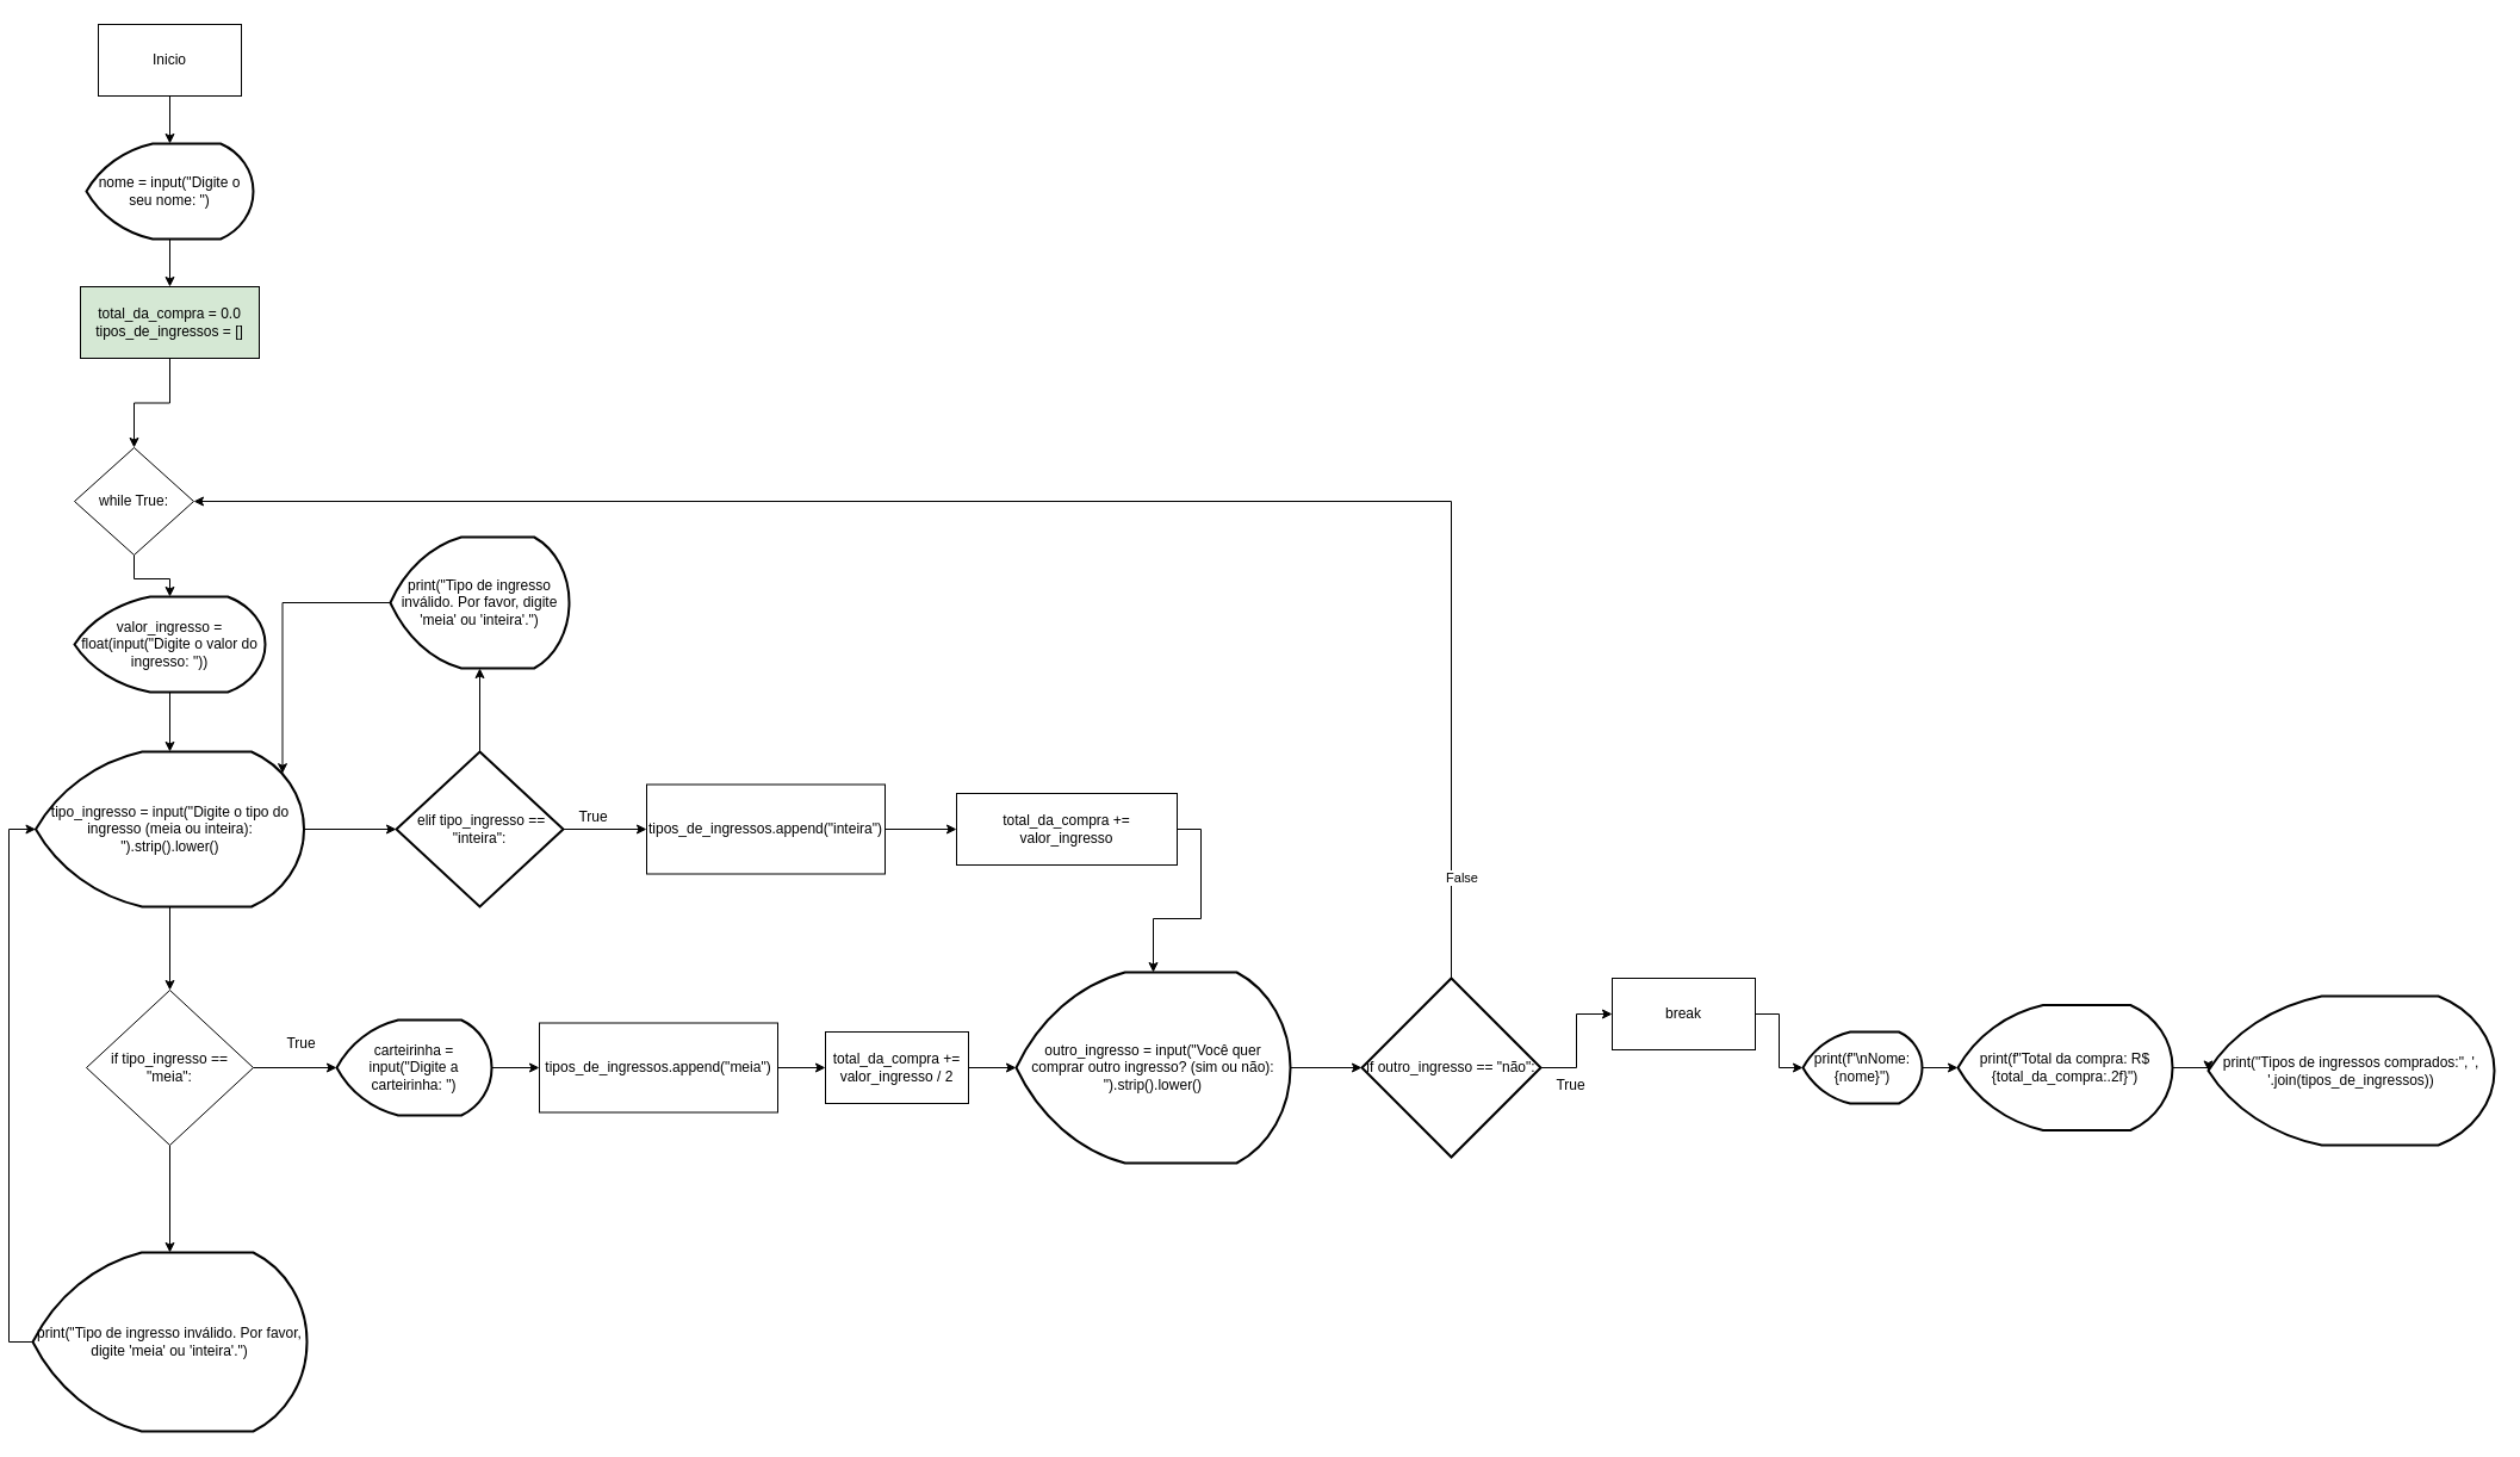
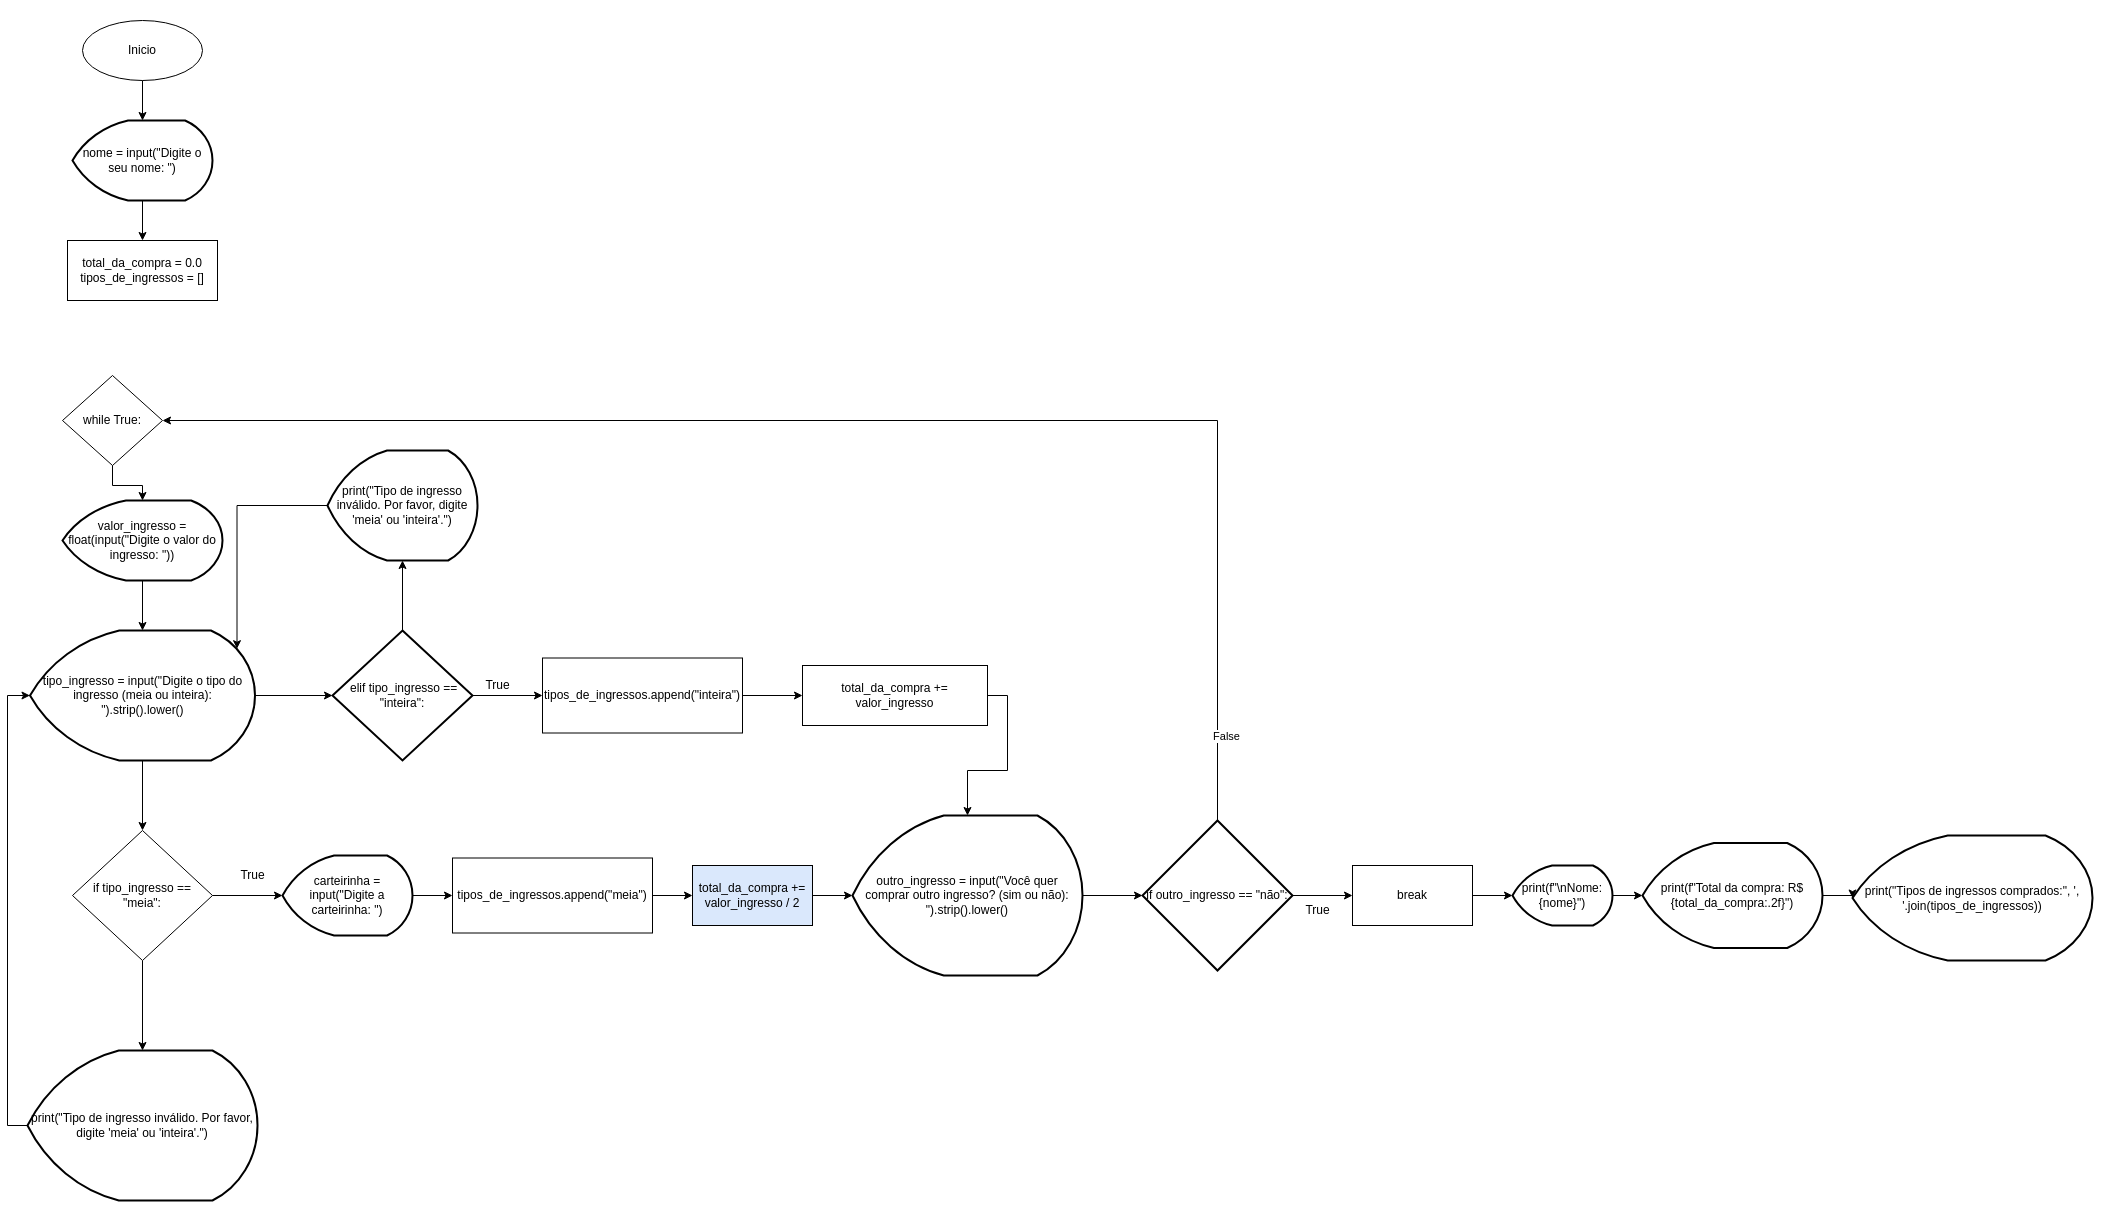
- <mxCell id="2" value="Inicio" style="whiteSpace=wrap;html=1;rounded=0;" vertex="1" parent="1"><mxGeometry x="75" y="20" width="120" height="60" as="geometry" /></mxCell>
+ <mxCell id="2" value="Inicio" style="ellipse;whiteSpace=wrap;html=1;" vertex="1" parent="1"><mxGeometry x="75" y="20" width="120" height="60" as="geometry" /></mxCell>
- <mxCell id="6" value="&lt;div&gt;total_da_compra = 0.0&lt;/div&gt;&lt;div&gt;tipos_de_ingressos = []&lt;/div&gt;" style="rounded=0;whiteSpace=wrap;html=1;fillColor=#d5e8d4;" vertex="1" parent="1"><mxGeometry x="60" y="240" width="150" height="60" as="geometry" /></mxCell>
+ <mxCell id="6" value="&lt;div&gt;total_da_compra = 0.0&lt;/div&gt;&lt;div&gt;tipos_de_ingressos = []&lt;/div&gt;" style="rounded=0;whiteSpace=wrap;html=1;" vertex="1" parent="1"><mxGeometry x="60" y="240" width="150" height="60" as="geometry" /></mxCell>
- <mxCell id="5" style="edgeStyle=orthogonalEdgeStyle;rounded=0;orthogonalLoop=1;jettySize=auto;html=1;exitX=0.5;exitY=1;exitDx=0;exitDy=0;entryX=0.5;entryY=0;entryDx=0;entryDy=0;" edge="1" parent="1" source="6" target="7"><mxGeometry relative="1" as="geometry" /></mxCell>
- <mxCell id="28" value="break" style="rounded=0;whiteSpace=wrap;html=1;" vertex="1" parent="1"><mxGeometry x="1345" y="820" width="120" height="60" as="geometry" /></mxCell>
+ <mxCell id="28" value="break" style="rounded=0;whiteSpace=wrap;html=1;" vertex="1" parent="1"><mxGeometry x="1345" y="865" width="120" height="60" as="geometry" /></mxCell>
- <mxCell id="19" value="total_da_compra += valor_ingresso / 2" style="rounded=0;whiteSpace=wrap;html=1;" vertex="1" parent="1"><mxGeometry x="685" y="865" width="120" height="60" as="geometry" /></mxCell>
+ <mxCell id="19" value="total_da_compra += valor_ingresso / 2" style="rounded=0;whiteSpace=wrap;html=1;fillColor=#dae8fc;" vertex="1" parent="1"><mxGeometry x="685" y="865" width="120" height="60" as="geometry" /></mxCell>
